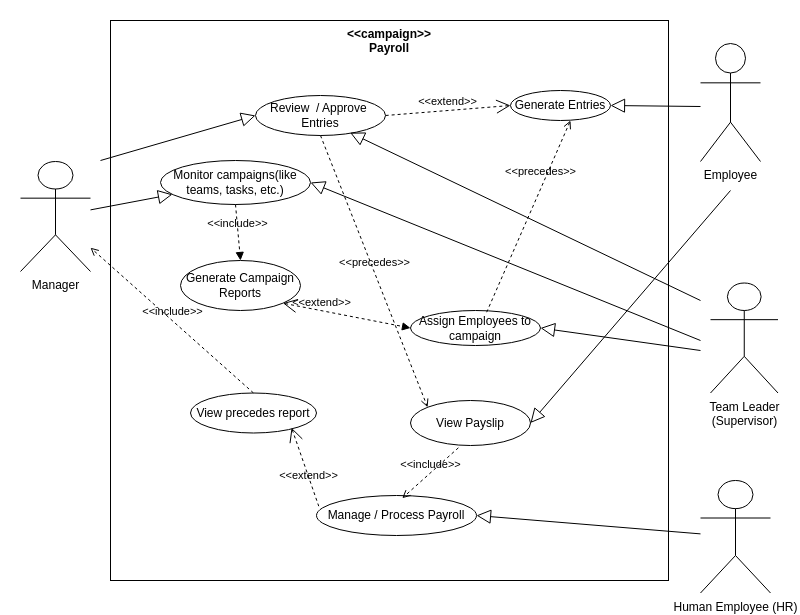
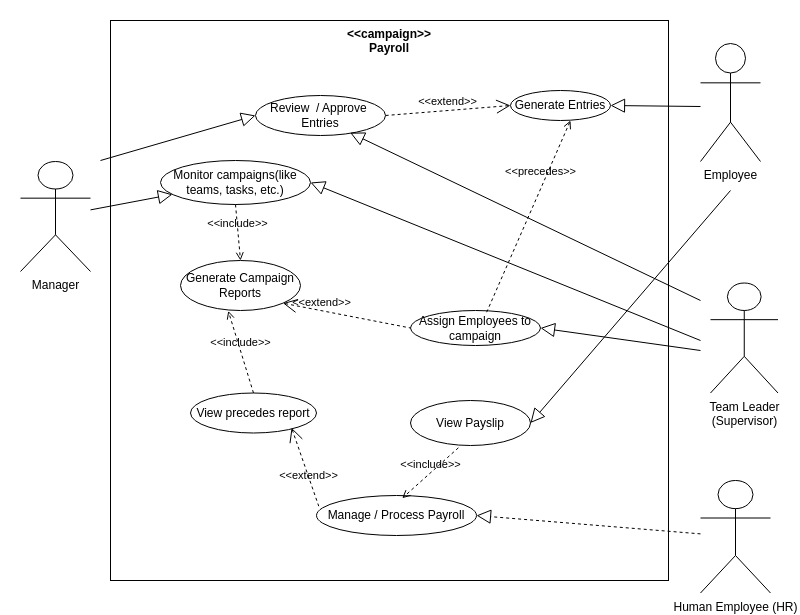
- <mxCell id="23" value="&amp;lt;&amp;lt;include&amp;gt;&amp;gt;" style="edgeStyle=none;html=1;endArrow=block;verticalAlign=bottom;dashed=1;labelBackgroundColor=none;rounded=0;exitX=0.5;exitY=1;exitDx=0;exitDy=0;entryX=0.5;entryY=0;entryDx=0;entryDy=0;" edge="1" parent="1" source="21" target="11"><mxGeometry width="160" relative="1" as="geometry"><mxPoint x="-10" y="440" as="sourcePoint" /><mxPoint x="270" y="250" as="targetPoint" /></mxGeometry></mxCell>
+ <mxCell id="23" value="&amp;lt;&amp;lt;include&amp;gt;&amp;gt;" style="edgeStyle=none;html=1;endArrow=open;verticalAlign=bottom;dashed=1;labelBackgroundColor=none;rounded=0;exitX=0.5;exitY=1;exitDx=0;exitDy=0;entryX=0.5;entryY=0;entryDx=0;entryDy=0;" edge="1" parent="1" source="21" target="11"><mxGeometry width="160" relative="1" as="geometry"><mxPoint x="-10" y="440" as="sourcePoint" /><mxPoint x="270" y="250" as="targetPoint" /></mxGeometry></mxCell>
- <mxCell id="28" value="&amp;lt;&amp;lt;precedes&amp;gt;&amp;gt;" style="edgeStyle=none;html=1;endArrow=open;verticalAlign=bottom;dashed=1;labelBackgroundColor=none;rounded=0;entryX=0;entryY=0;entryDx=0;entryDy=0;exitX=0.5;exitY=1;exitDx=0;exitDy=0;" edge="1" parent="1" source="7" target="13"><mxGeometry width="160" relative="1" as="geometry"><mxPoint x="300" y="130" as="sourcePoint" /><mxPoint x="490" y="260" as="targetPoint" /></mxGeometry></mxCell>
- <mxCell id="15" value="&amp;lt;&amp;lt;include&amp;gt;&amp;gt;" style="edgeStyle=none;html=1;endArrow=open;verticalAlign=bottom;dashed=1;labelBackgroundColor=none;rounded=0;exitX=0.5;exitY=0;exitDx=0;exitDy=0;" edge="1" parent="1" source="14" target="3"><mxGeometry width="160" relative="1" as="geometry"><mxPoint x="110" y="370" as="sourcePoint" /><mxPoint x="270" y="370" as="targetPoint" /></mxGeometry></mxCell>
+ <mxCell id="15" value="&amp;lt;&amp;lt;include&amp;gt;&amp;gt;" style="edgeStyle=none;html=1;endArrow=open;verticalAlign=bottom;dashed=1;labelBackgroundColor=none;rounded=0;exitX=0.5;exitY=0;exitDx=0;exitDy=0;entryX=0.398;entryY=1.008;entryDx=0;entryDy=0;entryPerimeter=0;" edge="1" parent="1" source="14" target="11"><mxGeometry width="160" relative="1" as="geometry"><mxPoint x="110" y="370" as="sourcePoint" /><mxPoint x="270" y="370" as="targetPoint" /></mxGeometry></mxCell>
- <mxCell id="12" value="&amp;lt;&amp;lt;extend&amp;gt;&amp;gt;" style="edgeStyle=none;html=1;startArrow=open;endArrow=block;startSize=12;verticalAlign=bottom;dashed=1;labelBackgroundColor=none;rounded=0;entryX=0;entryY=0.5;entryDx=0;entryDy=0;exitX=1;exitY=1;exitDx=0;exitDy=0;" edge="1" parent="1" source="11" target="26"><mxGeometry x="-0.388" y="-1" width="160" relative="1" as="geometry"><mxPoint x="360" y="228" as="sourcePoint" /><mxPoint x="520" y="228" as="targetPoint" /><mxPoint as="offset" /><Array as="points" /></mxGeometry></mxCell>
+ <mxCell id="12" value="&amp;lt;&amp;lt;extend&amp;gt;&amp;gt;" style="edgeStyle=none;html=1;startArrow=open;endArrow=none;startSize=12;verticalAlign=bottom;dashed=1;labelBackgroundColor=none;rounded=0;entryX=0;entryY=0.5;entryDx=0;entryDy=0;exitX=1;exitY=1;exitDx=0;exitDy=0;" edge="1" parent="1" source="11" target="26"><mxGeometry x="-0.388" y="-1" width="160" relative="1" as="geometry"><mxPoint x="360" y="228" as="sourcePoint" /><mxPoint x="520" y="228" as="targetPoint" /><mxPoint as="offset" /><Array as="points" /></mxGeometry></mxCell>
- <mxCell id="19" value="" style="edgeStyle=none;html=1;endArrow=block;endFill=0;endSize=12;verticalAlign=bottom;rounded=0;entryX=1;entryY=0.5;entryDx=0;entryDy=0;" edge="1" parent="1" source="5" target="9"><mxGeometry width="160" relative="1" as="geometry"><mxPoint x="588.02" y="698.475" as="sourcePoint" /><mxPoint x="520" y="540" as="targetPoint" /></mxGeometry></mxCell>
+ <mxCell id="19" value="" style="edgeStyle=none;html=1;endArrow=block;endFill=0;endSize=12;verticalAlign=bottom;rounded=0;entryX=1;entryY=0.5;entryDx=0;entryDy=0;dashed=1;" edge="1" parent="1" source="5" target="9"><mxGeometry width="160" relative="1" as="geometry"><mxPoint x="588.02" y="698.475" as="sourcePoint" /><mxPoint x="520" y="540" as="targetPoint" /></mxGeometry></mxCell>
